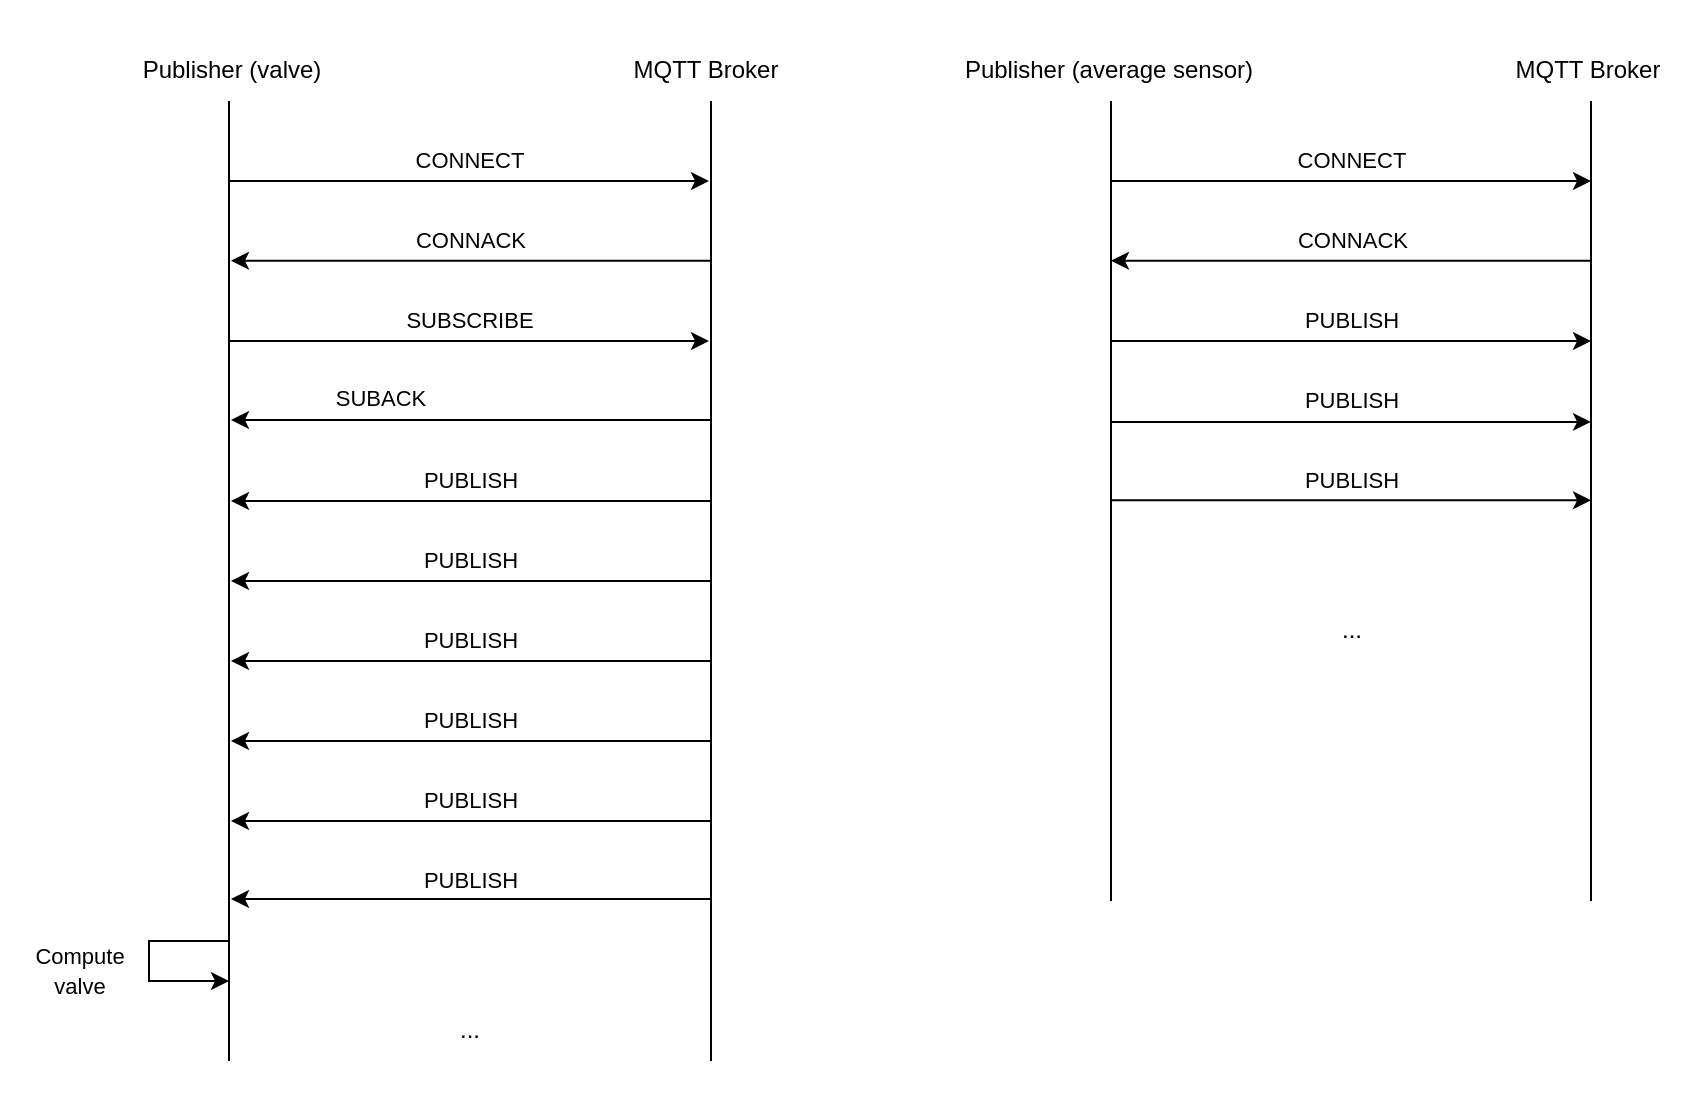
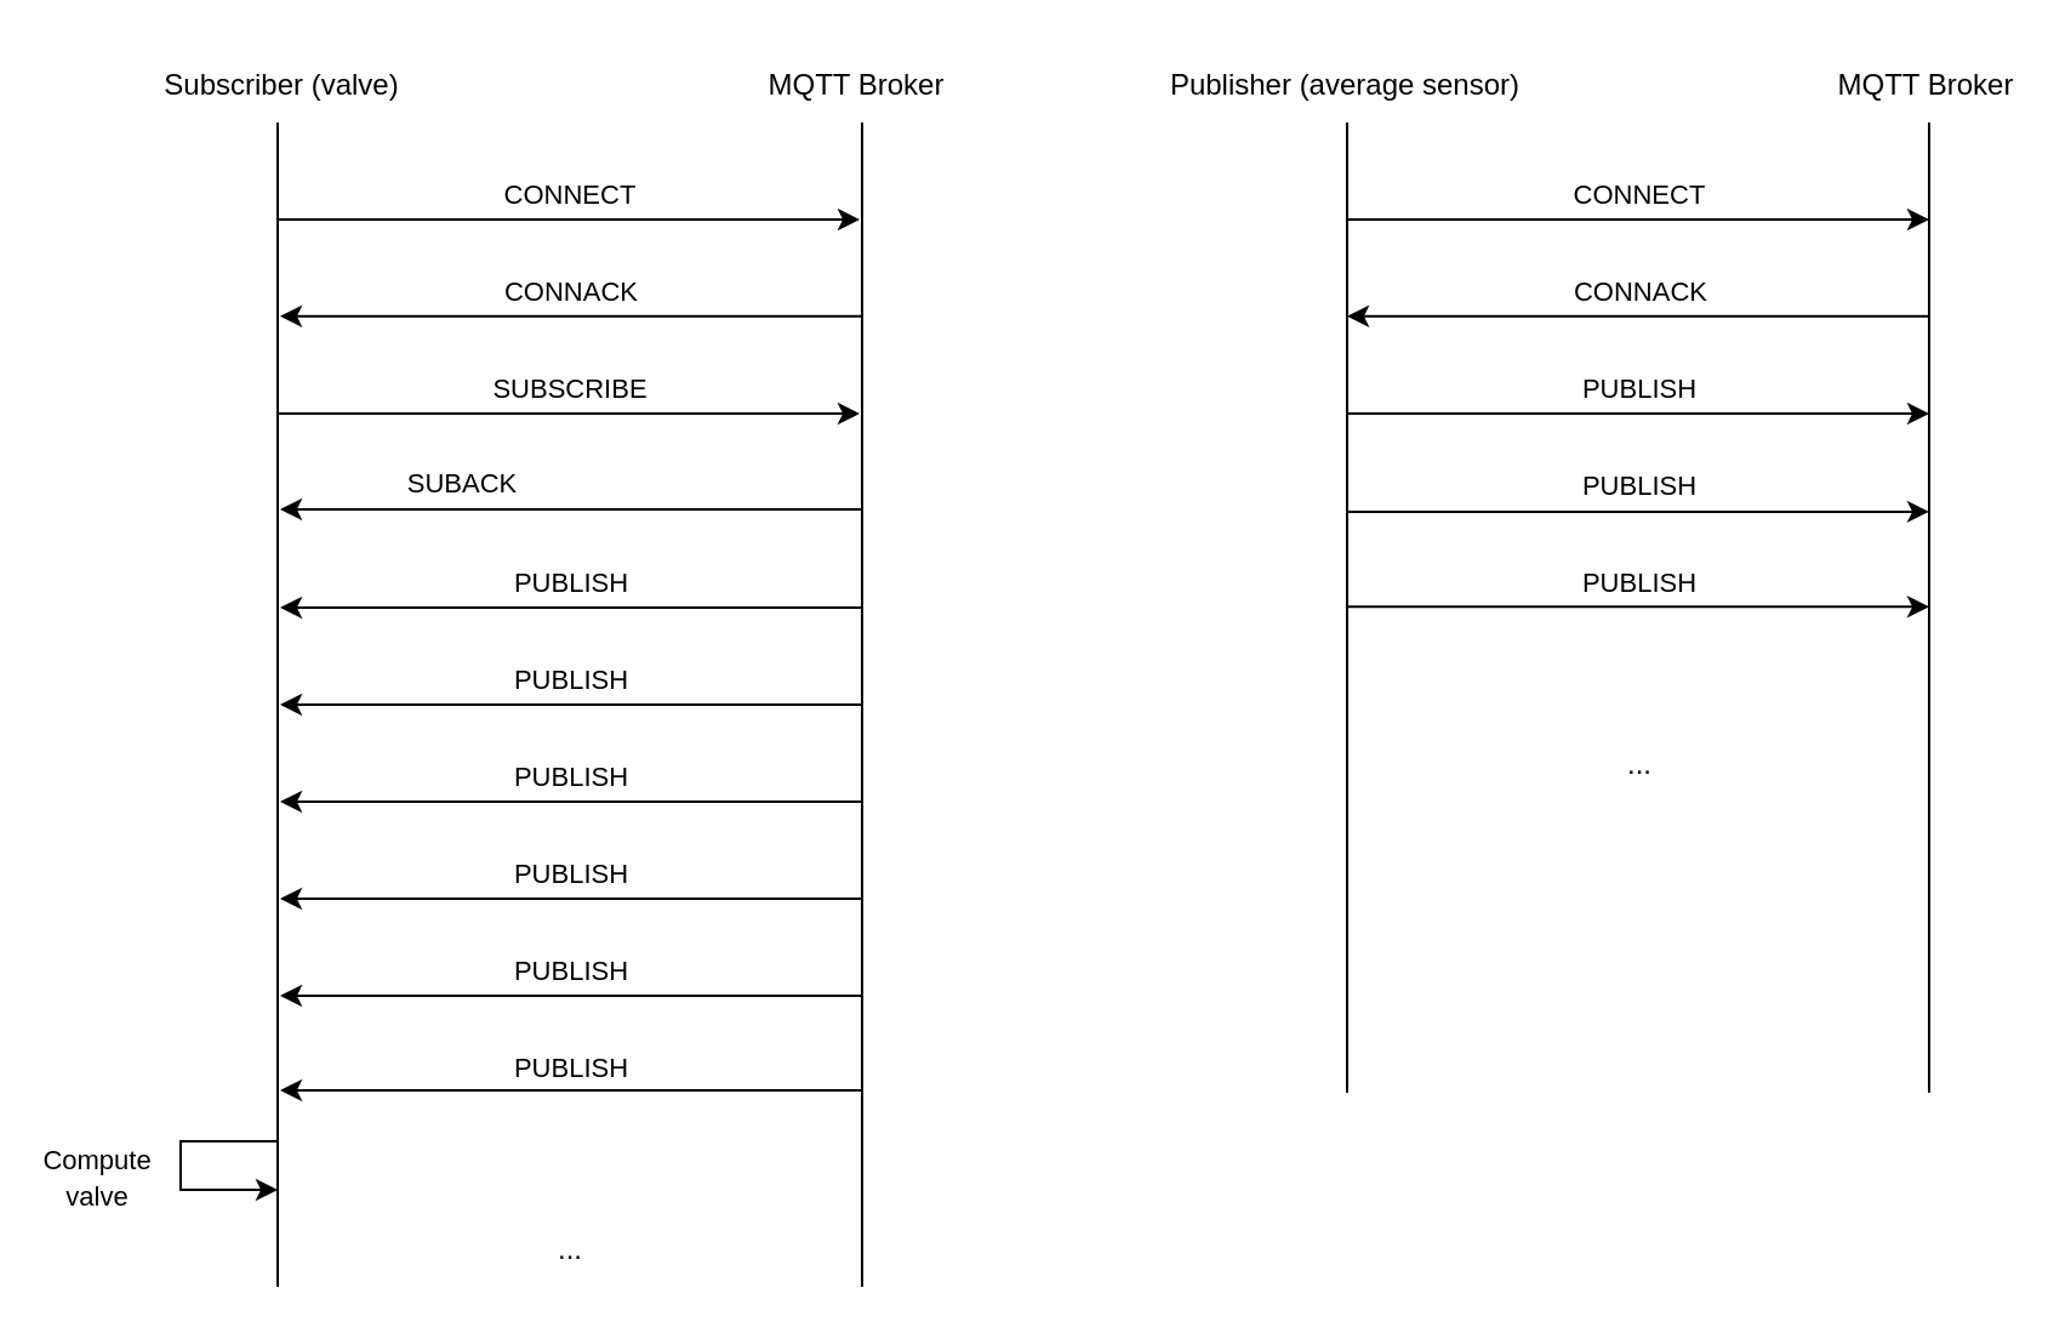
- <mxCell id="11" value="Publisher (valve)" style="text;html=1;align=center;verticalAlign=middle;whiteSpace=wrap;rounded=0;" vertex="1" parent="1"><mxGeometry x="60" y="20" width="112" height="30" as="geometry" /></mxCell>
+ <mxCell id="11" value="Subscriber (valve)" style="text;html=1;align=center;verticalAlign=middle;whiteSpace=wrap;rounded=0;" vertex="1" parent="1"><mxGeometry x="60" y="20" width="112" height="30" as="geometry" /></mxCell>
